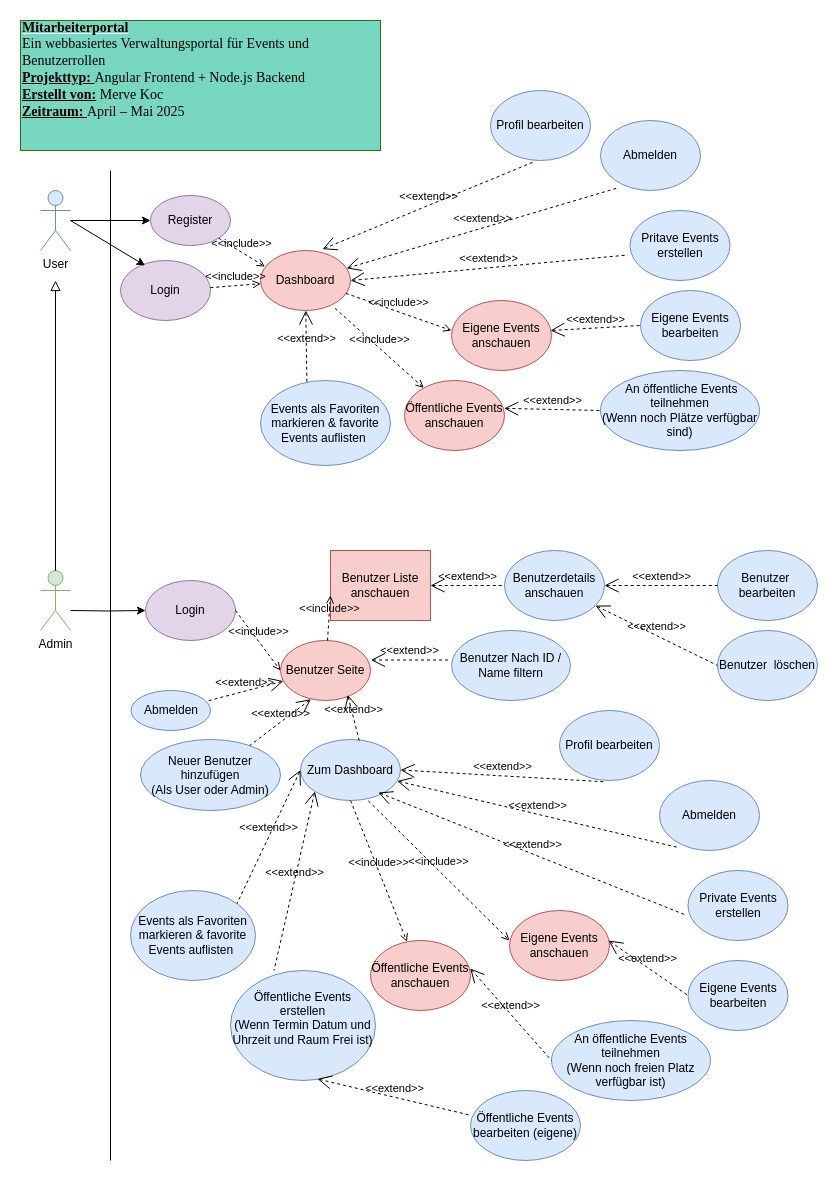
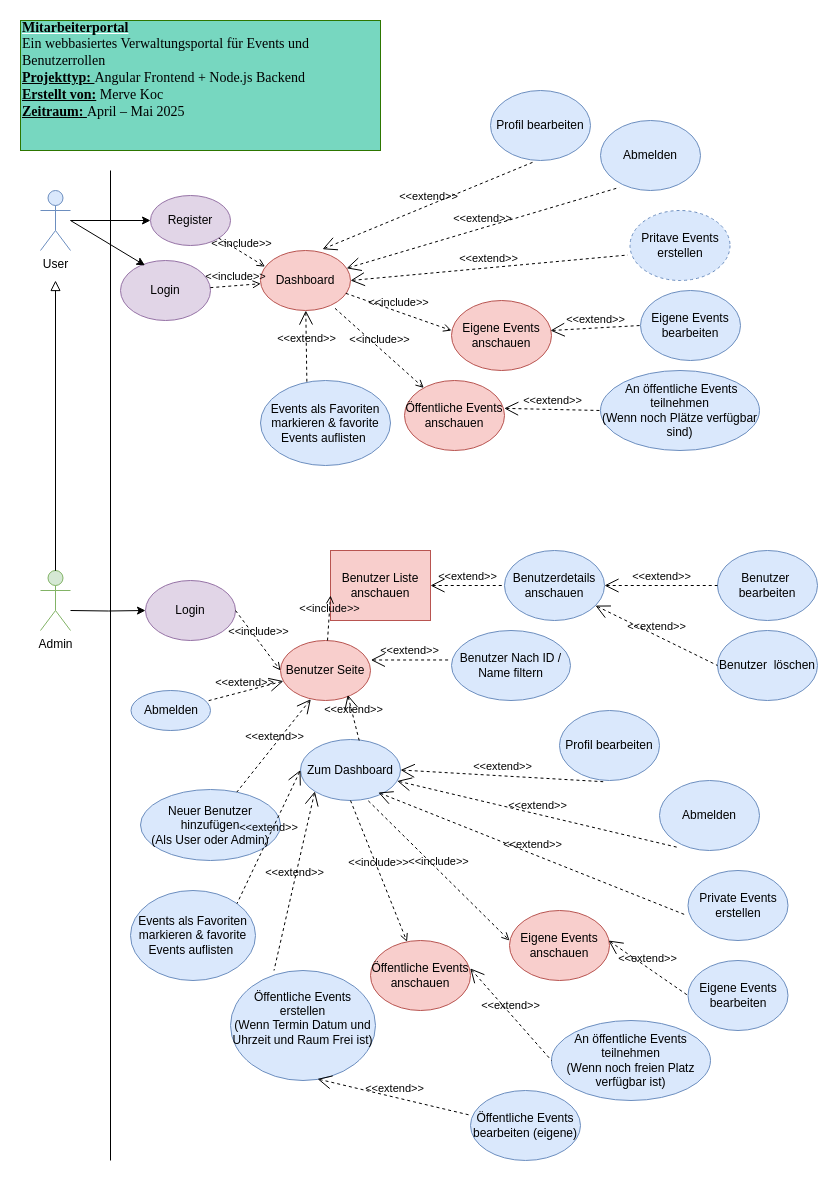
- <mxCell id="13" value="Pritave Events erstellen" style="ellipse;whiteSpace=wrap;html=1;fillColor=#dae8fc;strokeColor=#6c8ebf;" parent="1" vertex="1"><mxGeometry x="629.5" y="210" width="100" height="70" as="geometry" /></mxCell>
+ <mxCell id="13" value="Pritave Events erstellen" style="ellipse;whiteSpace=wrap;html=1;fillColor=#dae8fc;strokeColor=#6c8ebf;dashed=1;" parent="1" vertex="1"><mxGeometry x="629.5" y="210" width="100" height="70" as="geometry" /></mxCell>
- <mxCell id="44" value="Neuer Benutzer hinzufügen&lt;div&gt;(Als User oder Admin)&lt;/div&gt;" style="ellipse;whiteSpace=wrap;html=1;fillColor=#dae8fc;strokeColor=#6c8ebf;" parent="1" vertex="1"><mxGeometry x="140" y="739" width="140" height="71" as="geometry" /></mxCell>
+ <mxCell id="44" value="Neuer Benutzer hinzufügen&lt;div&gt;(Als User oder Admin)&lt;/div&gt;" style="ellipse;whiteSpace=wrap;html=1;fillColor=#dae8fc;strokeColor=#6c8ebf;" parent="1" vertex="1"><mxGeometry x="140" y="789" width="140" height="71" as="geometry" /></mxCell>
